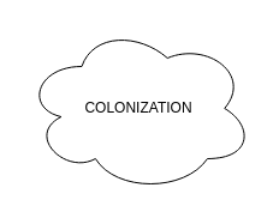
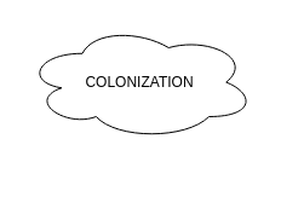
- <mxCell id="2" value="COLONIZATION" style="ellipse;shape=cloud;whiteSpace=wrap;html=1;" parent="1" vertex="1"><mxGeometry y="20" width="190" height="140" as="geometry" x="20" /></mxCell>
+ <mxCell id="2" value="COLONIZATION" style="ellipse;shape=cloud;whiteSpace=wrap;html=1;" parent="1" vertex="1"><mxGeometry x="20" y="20" width="190" height="95" as="geometry" /></mxCell>
